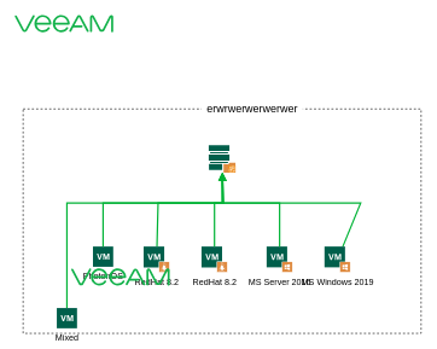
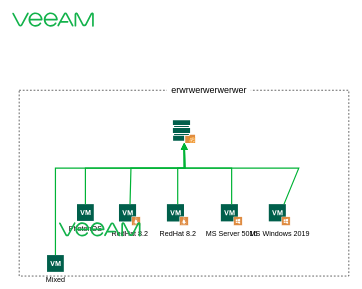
- <mxCell id="6" value="MS Server 2016" style="sketch=0;pointerEvents=1;shadow=0;dashed=0;html=1;strokeColor=none;fillColor=#005F4B;labelPosition=center;verticalLabelPosition=bottom;verticalAlign=top;align=center;outlineConnect=0;shape=mxgraph.veeam2.windows_vm;" vertex="1" parent="1"><mxGeometry x="368" y="340" width="36" height="36" as="geometry" /></mxCell>
+ <mxCell id="6" value="MS Server 5016" style="sketch=0;pointerEvents=1;shadow=0;dashed=0;html=1;strokeColor=none;fillColor=#005F4B;labelPosition=center;verticalLabelPosition=bottom;verticalAlign=top;align=center;outlineConnect=0;shape=mxgraph.veeam2.windows_vm;" vertex="1" parent="1"><mxGeometry x="368" y="340" width="36" height="36" as="geometry" /></mxCell>
